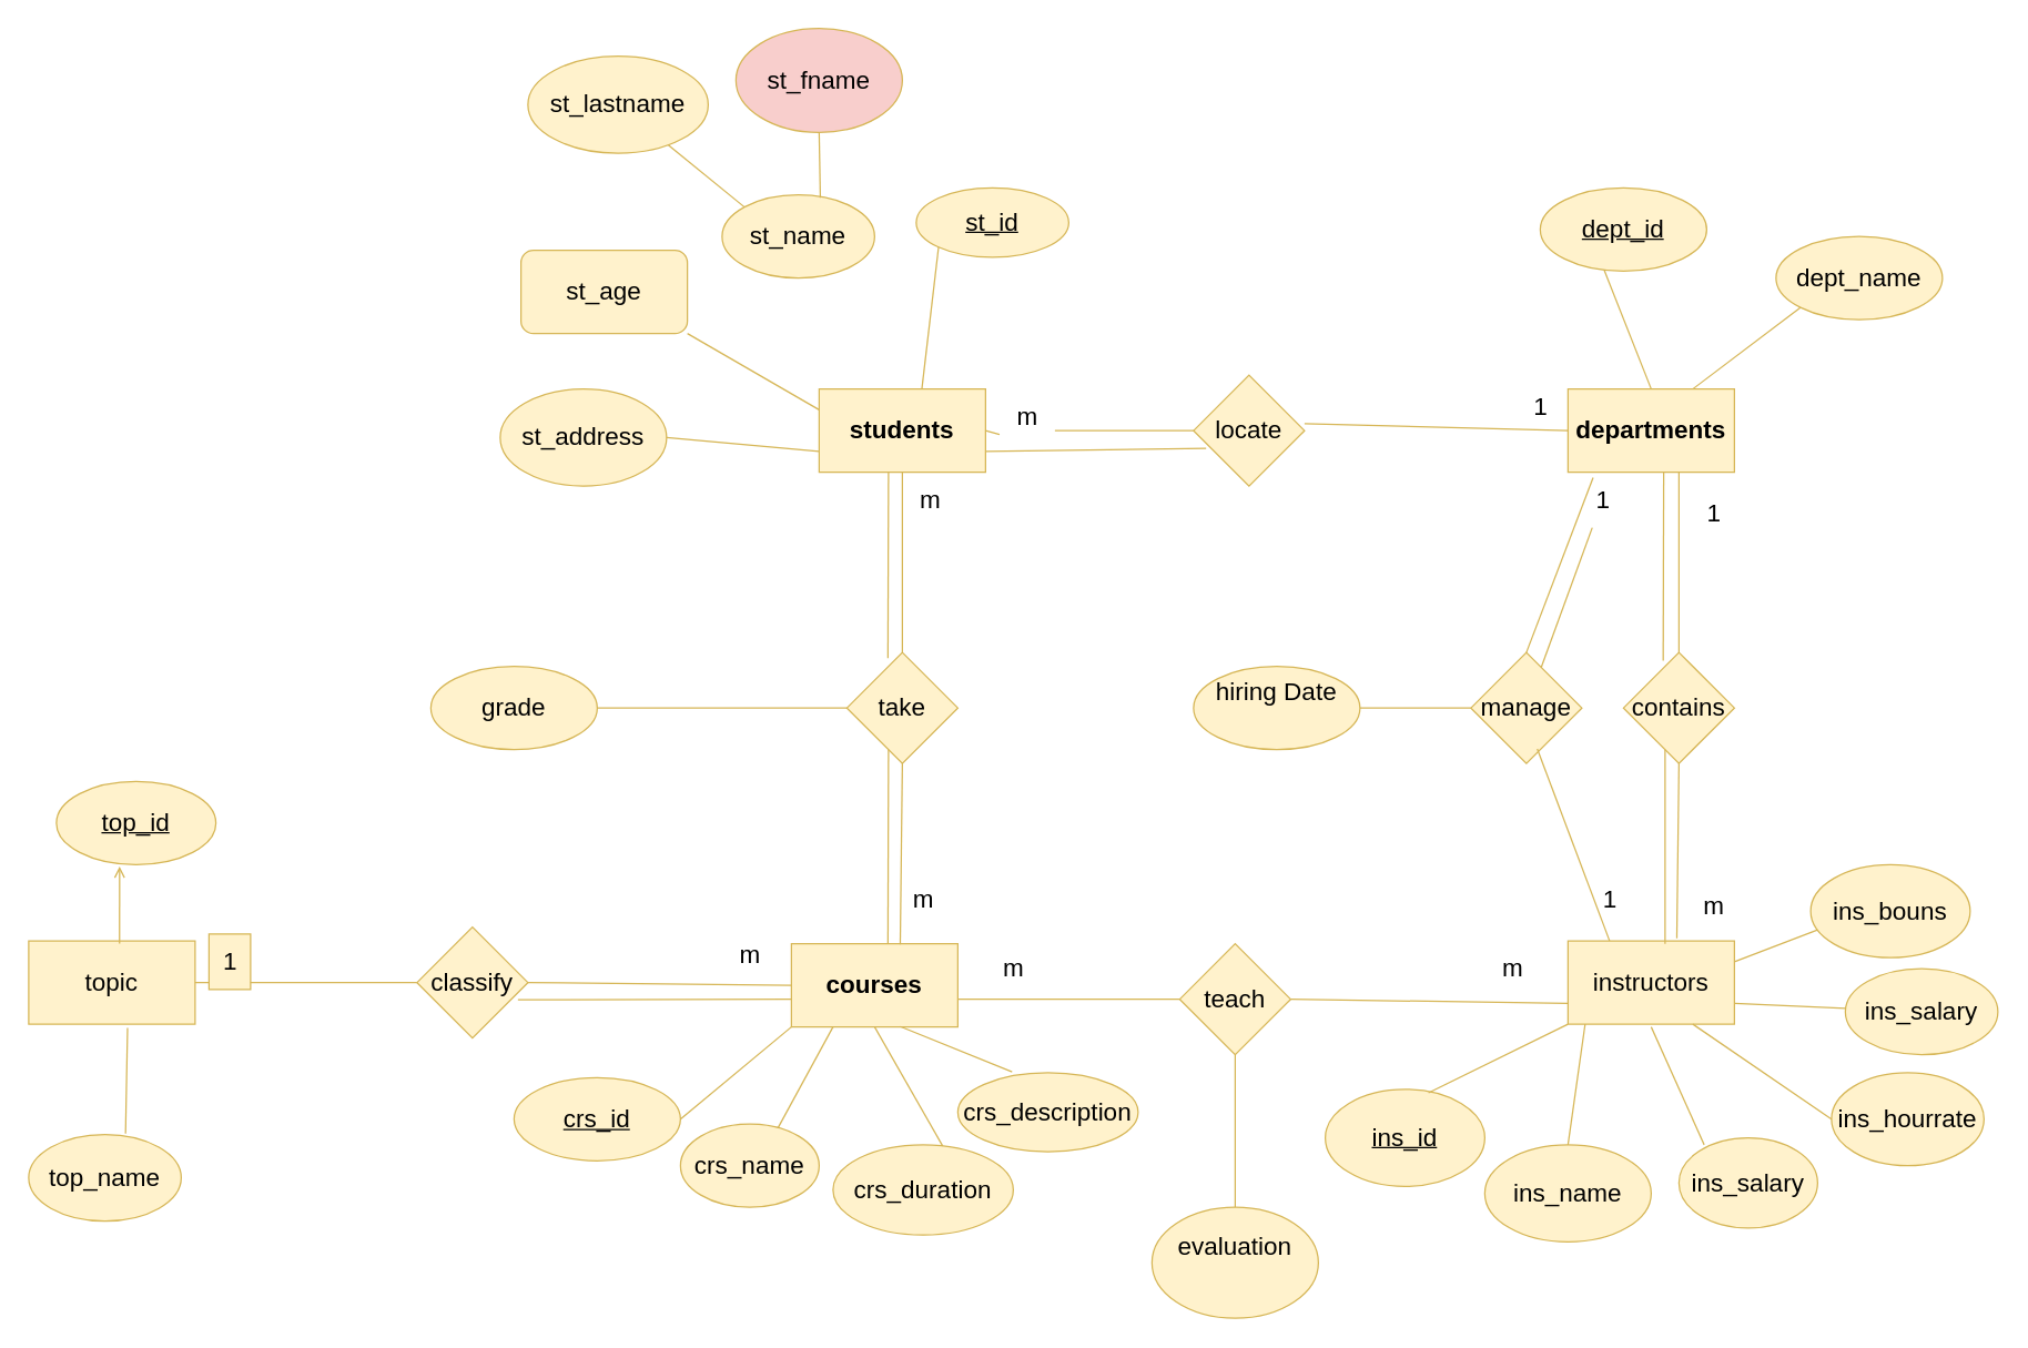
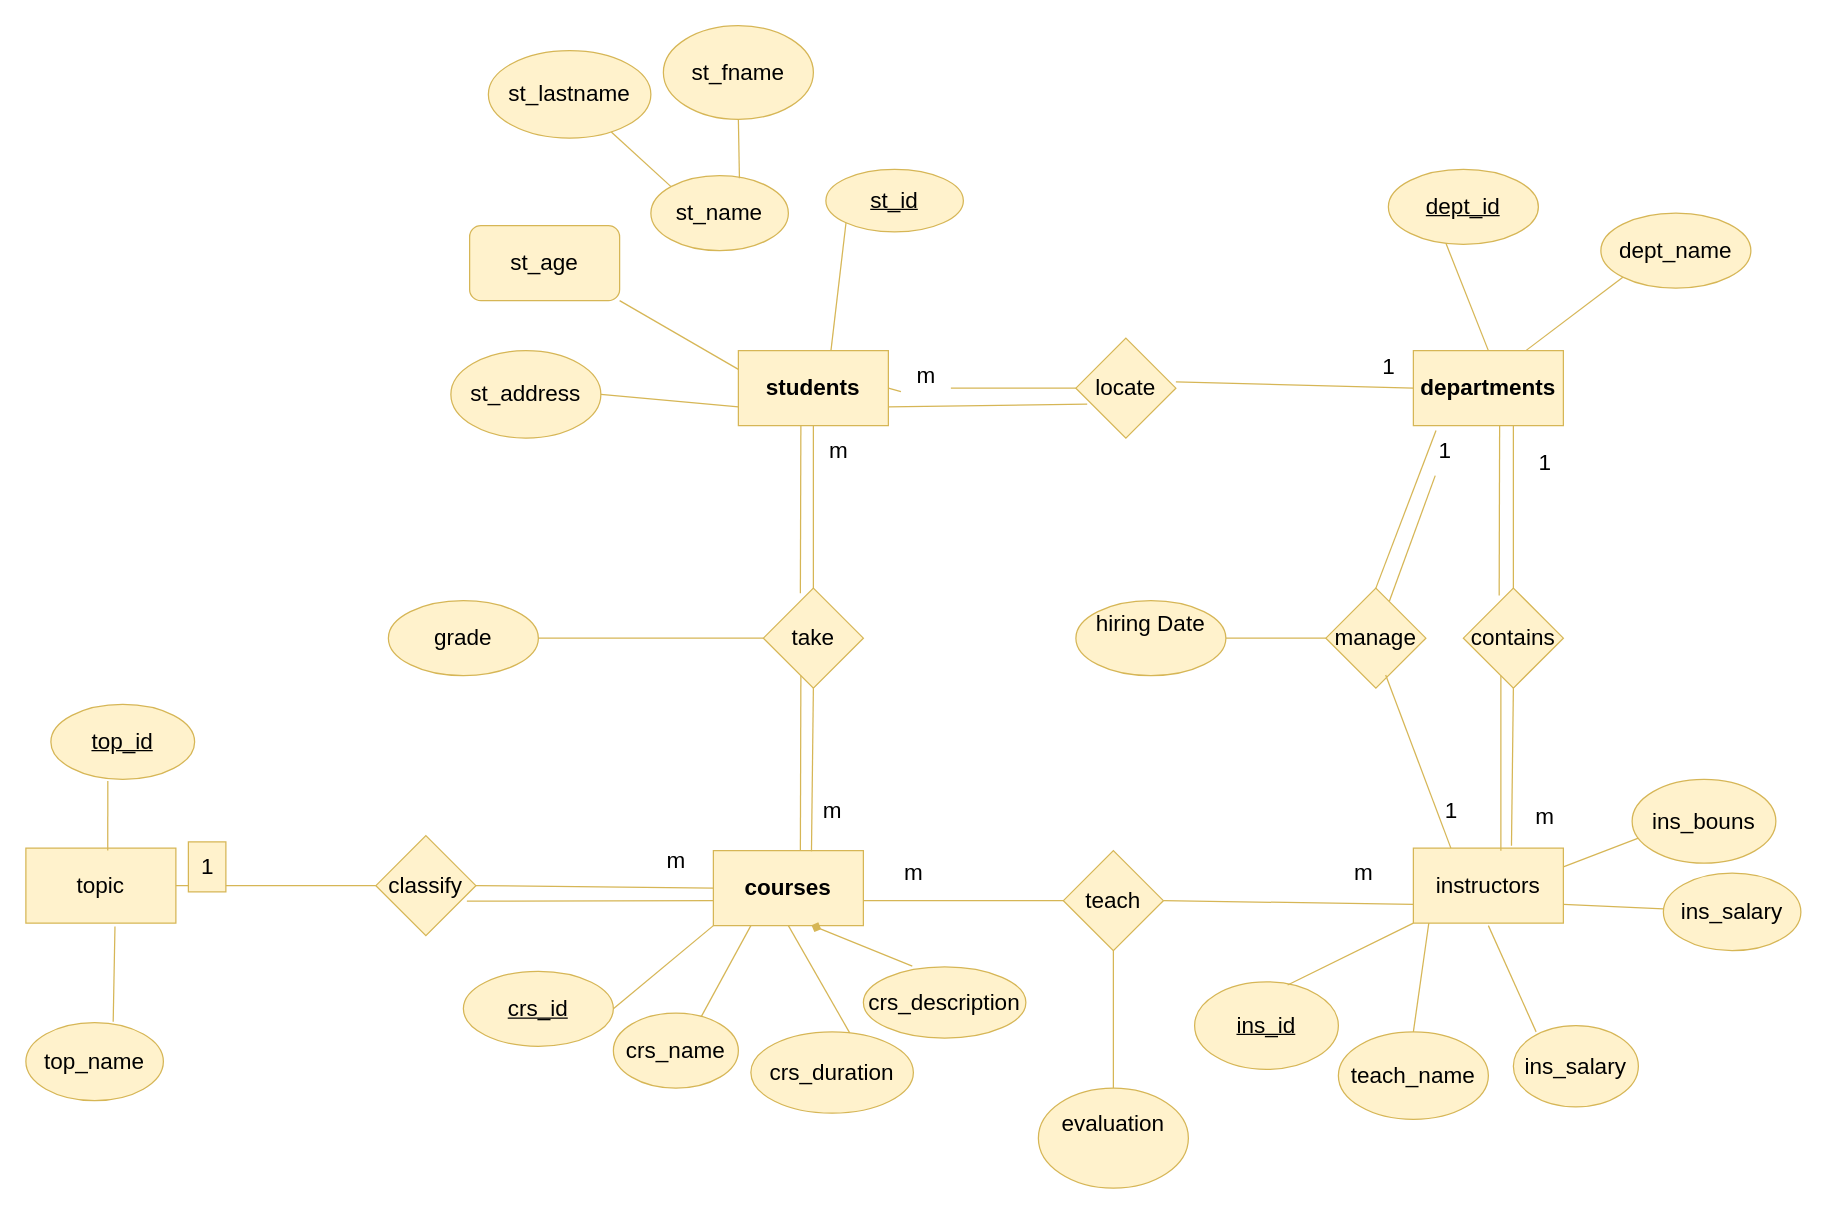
- <mxCell id="6" value="st_fname" style="ellipse;whiteSpace=wrap;html=1;fontSize=18;fillColor=#f8cecc;strokeColor=#d6b656;" parent="1" vertex="1"><mxGeometry y="20" width="120" height="75" as="geometry" x="530" /></mxCell>
+ <mxCell id="6" value="st_fname" style="ellipse;whiteSpace=wrap;html=1;fontSize=18;fillColor=#fff2cc;strokeColor=#d6b656;" parent="1" vertex="1"><mxGeometry y="20" width="120" height="75" as="geometry" x="530" /></mxCell>
- <mxCell id="7" value="st_lastname" style="ellipse;whiteSpace=wrap;html=1;fontSize=18;fillColor=#fff2cc;strokeColor=#d6b656;" parent="1" vertex="1"><mxGeometry x="380" y="40" width="130" height="70" as="geometry" /></mxCell>
+ <mxCell id="7" value="st_lastname" style="ellipse;whiteSpace=wrap;html=1;fontSize=18;fillColor=#fff2cc;strokeColor=#d6b656;" parent="1" vertex="1"><mxGeometry x="390" y="40" width="130" height="70" as="geometry" /></mxCell>
- <mxCell id="66" value="" style="endArrow=open;html=1;rounded=0;entryX=0.396;entryY=1.021;entryDx=0;entryDy=0;entryPerimeter=0;exitX=0.546;exitY=0.033;exitDx=0;exitDy=0;exitPerimeter=0;fontSize=18;fillColor=#fff2cc;strokeColor=#d6b656;" parent="1" source="61" target="64" edge="1"><mxGeometry width="50" height="50" relative="1" as="geometry"><mxPoint x="86" y="670" as="sourcePoint" /><mxPoint x="80" y="610" as="targetPoint" /></mxGeometry></mxCell>
+ <mxCell id="66" value="" style="endArrow=none;html=1;rounded=0;entryX=0.396;entryY=1.021;entryDx=0;entryDy=0;entryPerimeter=0;exitX=0.546;exitY=0.033;exitDx=0;exitDy=0;exitPerimeter=0;fontSize=18;fillColor=#fff2cc;strokeColor=#d6b656;" parent="1" source="61" target="64" edge="1"><mxGeometry width="50" height="50" relative="1" as="geometry"><mxPoint x="86" y="670" as="sourcePoint" /><mxPoint x="80" y="610" as="targetPoint" /></mxGeometry></mxCell>
- <mxCell id="27" value="" style="endArrow=none;html=1;rounded=0;exitX=0.301;exitY=-0.011;exitDx=0;exitDy=0;exitPerimeter=0;entryX=0.654;entryY=0.995;entryDx=0;entryDy=0;entryPerimeter=0;fontSize=18;fillColor=#fff2cc;strokeColor=#d6b656;" parent="1" source="23" target="19" edge="1"><mxGeometry width="50" height="50" relative="1" as="geometry"><mxPoint x="610" y="790" as="sourcePoint" /><mxPoint x="660" y="740" as="targetPoint" /></mxGeometry></mxCell>
+ <mxCell id="27" value="" style="endArrow=diamond;html=1;rounded=0;exitX=0.301;exitY=-0.011;exitDx=0;exitDy=0;exitPerimeter=0;entryX=0.654;entryY=0.995;entryDx=0;entryDy=0;entryPerimeter=0;fontSize=18;fillColor=#fff2cc;strokeColor=#d6b656;" parent="1" source="23" target="19" edge="1"><mxGeometry width="50" height="50" relative="1" as="geometry"><mxPoint x="610" y="790" as="sourcePoint" /><mxPoint x="660" y="740" as="targetPoint" /></mxGeometry></mxCell>
- <mxCell id="45" value="" style="endArrow=none;html=1;rounded=0;exitX=0;exitY=0.5;exitDx=0;exitDy=0;entryX=0.75;entryY=1;entryDx=0;entryDy=0;fontSize=18;fillColor=#fff2cc;strokeColor=#d6b656;" parent="1" source="40" target="35" edge="1"><mxGeometry width="50" height="50" relative="1" as="geometry"><mxPoint x="1190" y="790" as="sourcePoint" /><mxPoint x="1240" y="740" as="targetPoint" /></mxGeometry></mxCell>
- <mxCell id="40" value="ins_hourrate" style="ellipse;whiteSpace=wrap;html=1;fontSize=18;fillColor=#fff2cc;strokeColor=#d6b656;" parent="1" vertex="1"><mxGeometry x="1320" y="773" width="110" height="67" as="geometry" /></mxCell>
- <mxCell id="37" value="ins_name" style="ellipse;whiteSpace=wrap;html=1;fontSize=18;fillColor=#fff2cc;strokeColor=#d6b656;" parent="1" vertex="1"><mxGeometry x="1070" y="825" width="120" height="70" as="geometry" /></mxCell>
+ <mxCell id="37" value="teach_name" style="ellipse;whiteSpace=wrap;html=1;fontSize=18;fillColor=#fff2cc;strokeColor=#d6b656;" parent="1" vertex="1"><mxGeometry x="1070" y="825" width="120" height="70" as="geometry" /></mxCell>
